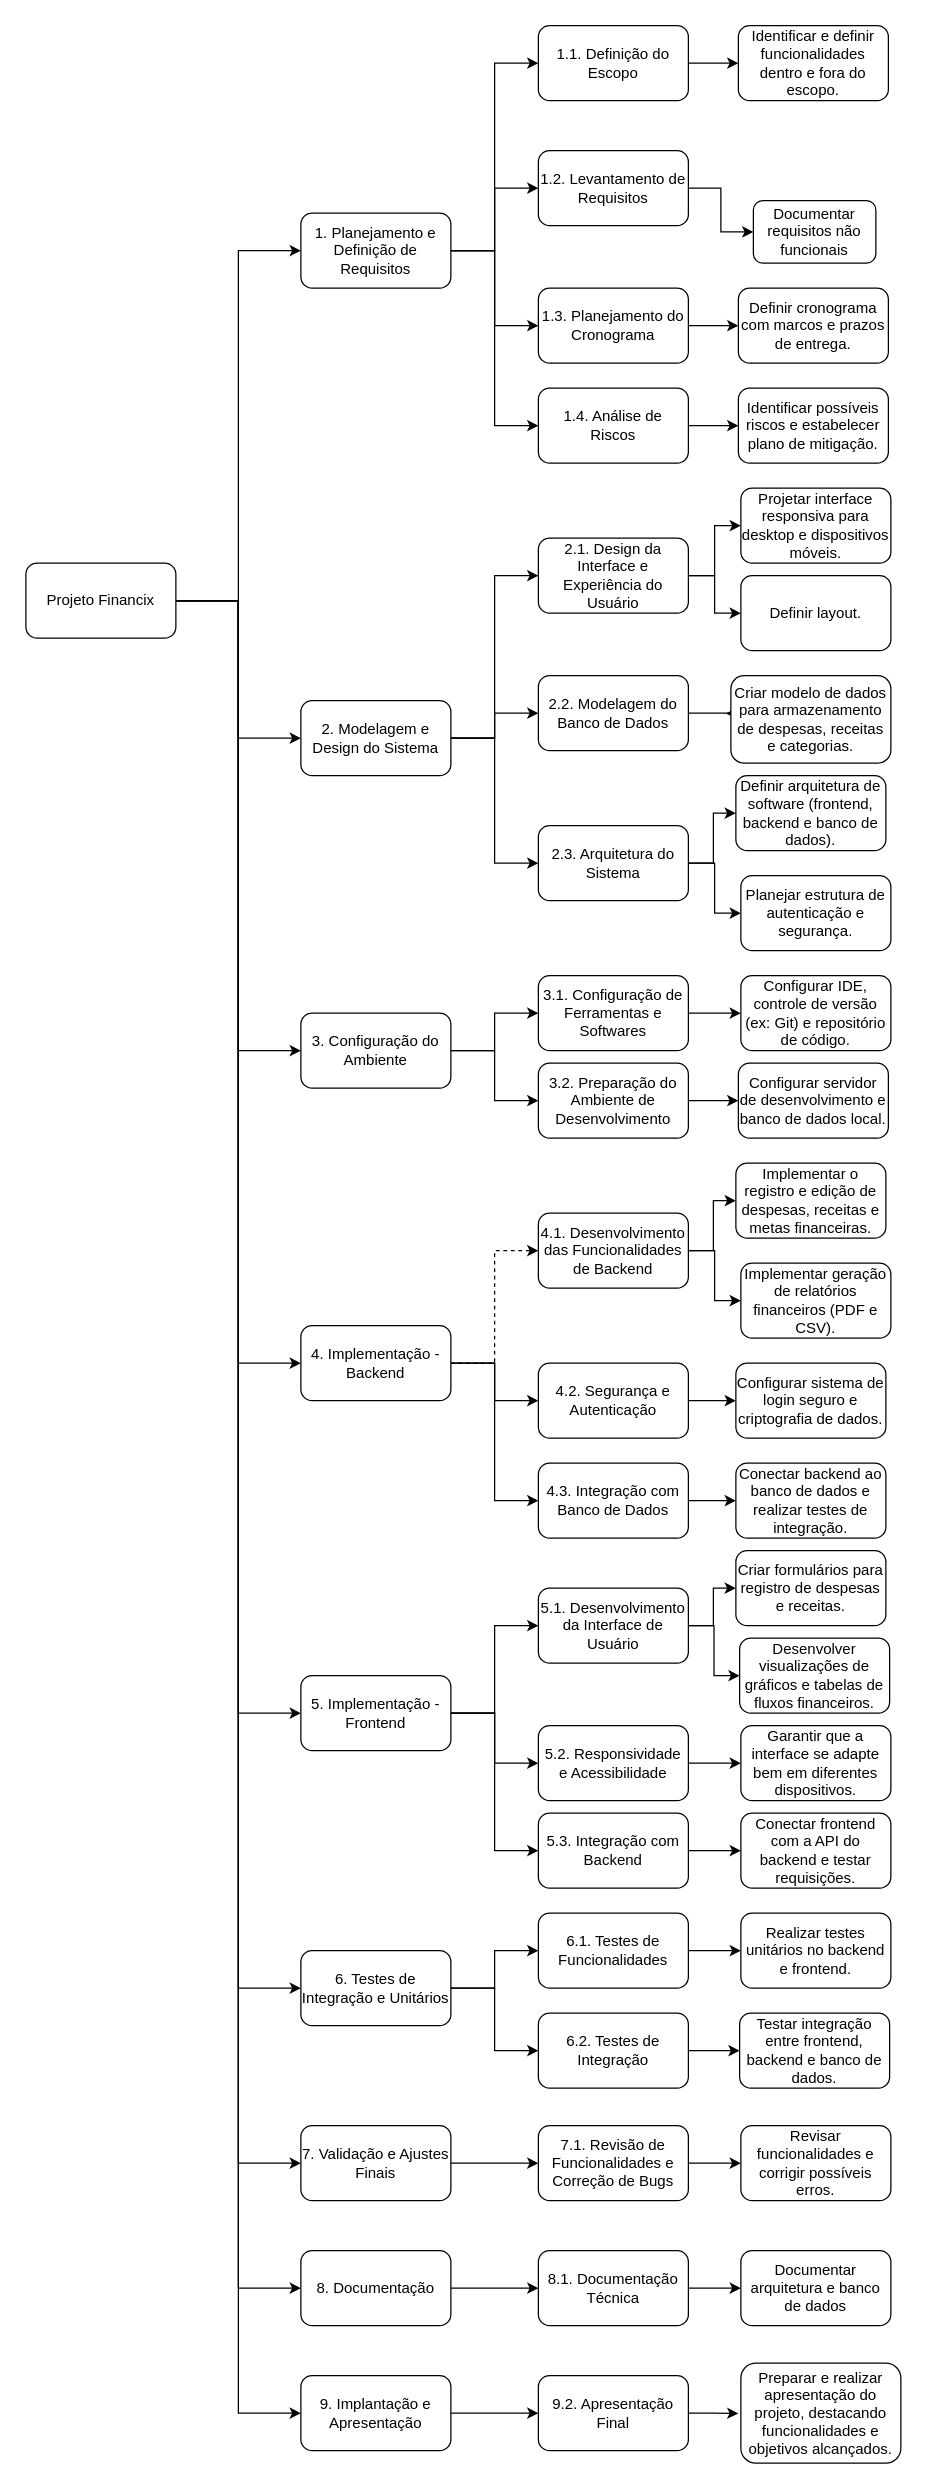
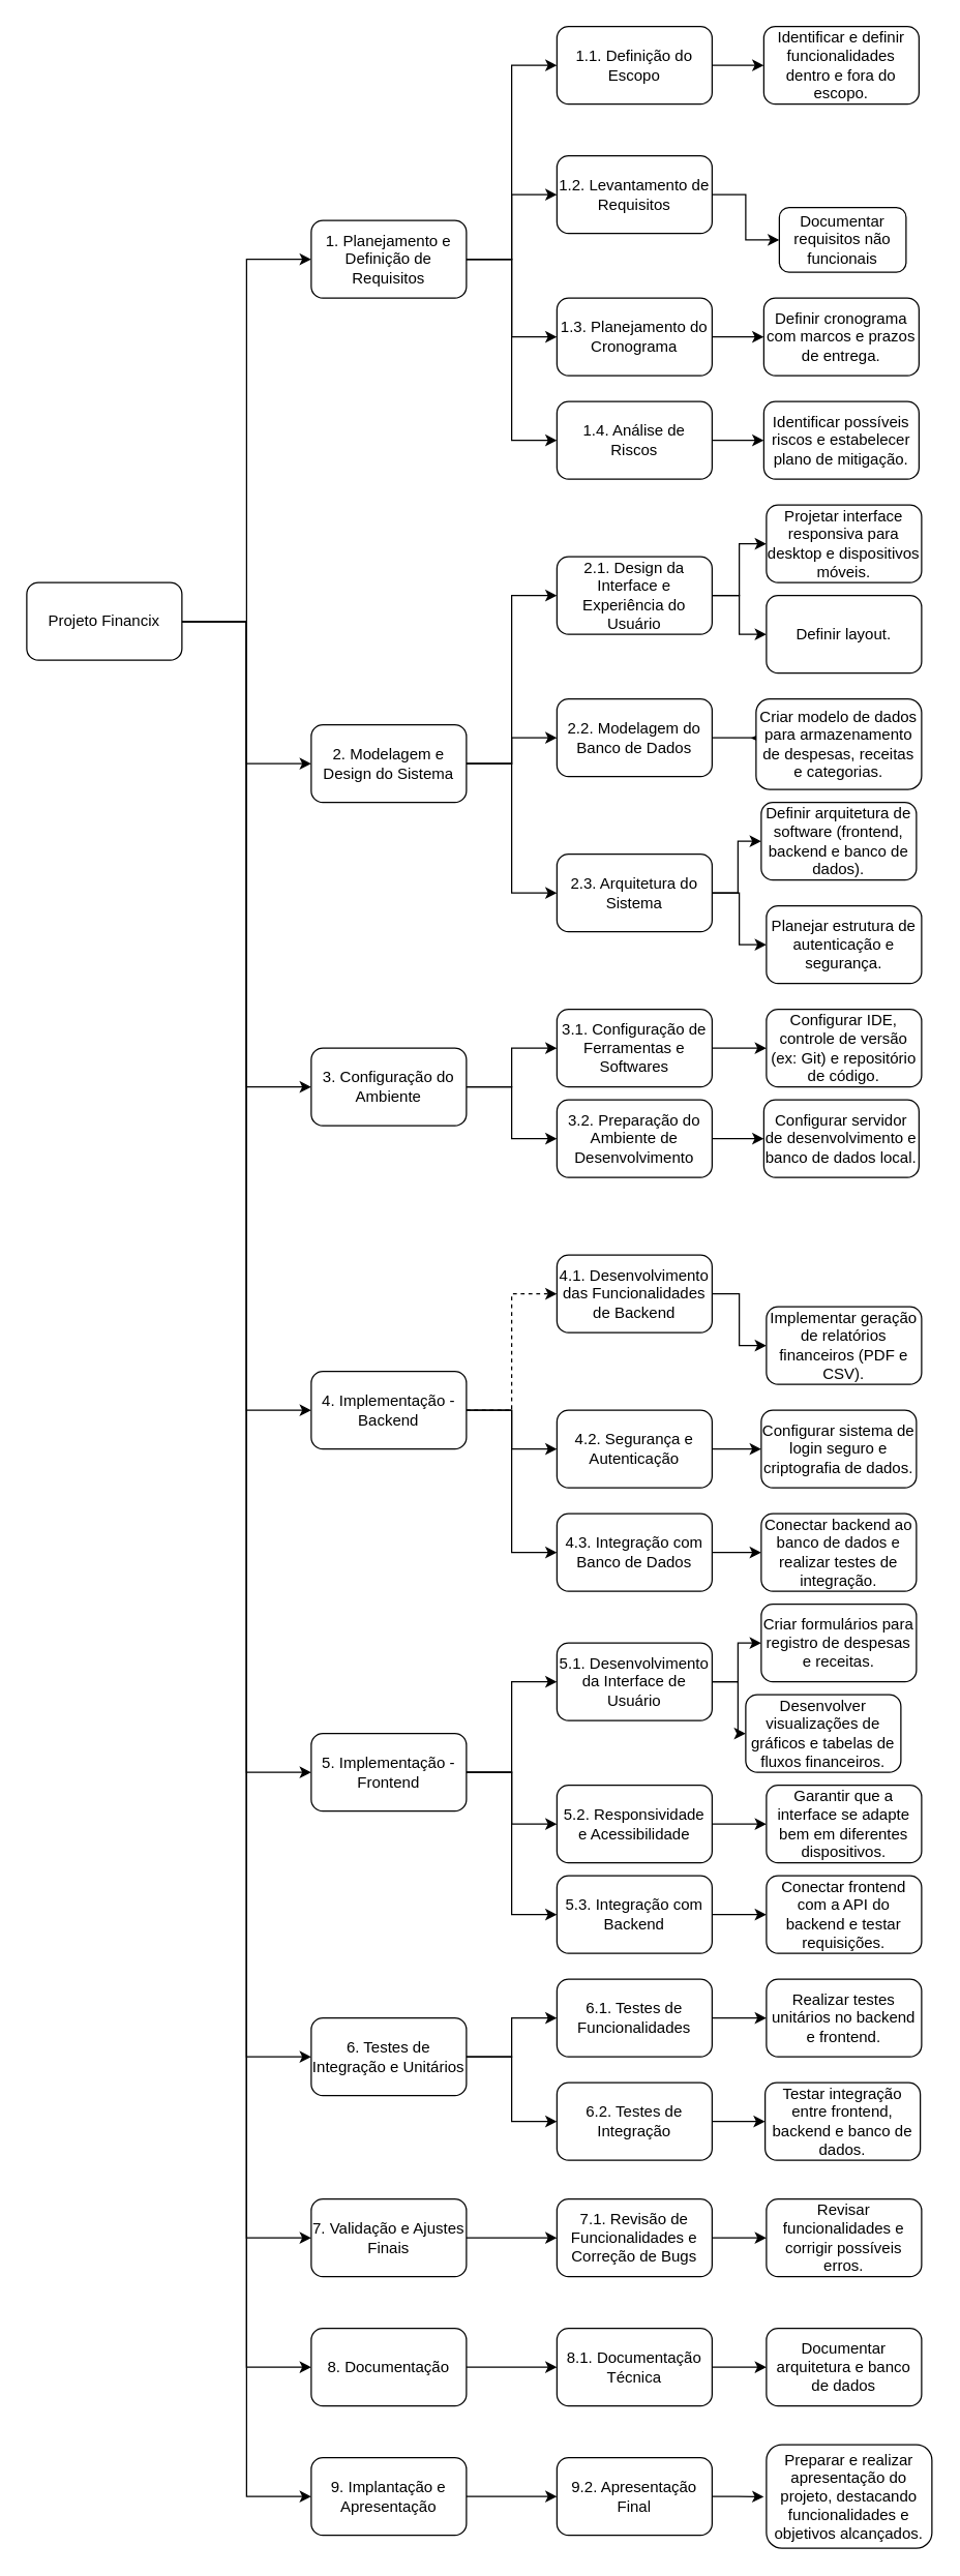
- <mxCell id="75" value="Implementar o registro e edição de despesas, receitas e metas financeiras." style="rounded=1;whiteSpace=wrap;html=1;" vertex="1" parent="1"><mxGeometry x="588" y="930" width="120" height="60" as="geometry" /></mxCell>
- <mxCell id="68" style="edgeStyle=orthogonalEdgeStyle;rounded=0;orthogonalLoop=1;jettySize=auto;html=1;exitX=1;exitY=0.5;exitDx=0;exitDy=0;entryX=0;entryY=0.5;entryDx=0;entryDy=0;" edge="1" parent="1" source="70" target="75"><mxGeometry relative="1" as="geometry" /></mxCell>
- <mxCell id="91" value="Desenvolver visualizações de gráficos e tabelas de fluxos financeiros." style="rounded=1;whiteSpace=wrap;html=1;" vertex="1" parent="1"><mxGeometry x="591" y="1310" width="120" height="60" as="geometry" /></mxCell>
+ <mxCell id="91" value="Desenvolver visualizações de gráficos e tabelas de fluxos financeiros." style="rounded=1;whiteSpace=wrap;html=1;" vertex="1" parent="1"><mxGeometry x="576" y="1310" width="120" height="60" as="geometry" /></mxCell>
